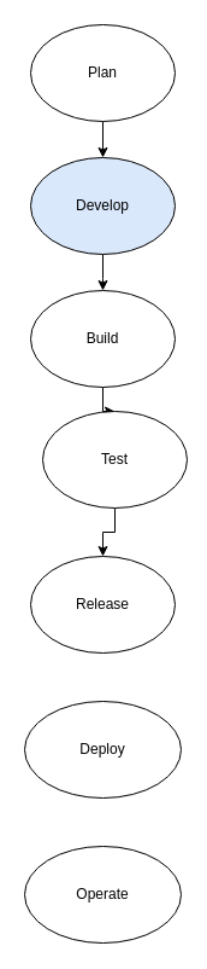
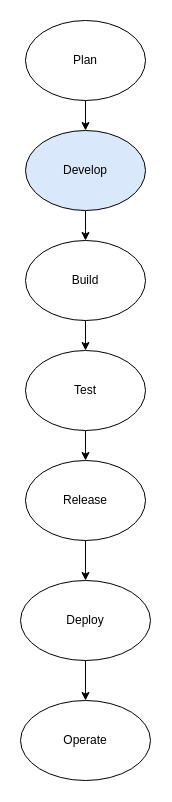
- <mxCell id="9" value="Test" style="ellipse;whiteSpace=wrap;html=1;" vertex="1" parent="1"><mxGeometry x="35" y="340" width="120" height="80" as="geometry" /></mxCell>
+ <mxCell id="9" value="Test" style="ellipse;whiteSpace=wrap;html=1;" vertex="1" parent="1"><mxGeometry x="25" y="350" width="120" height="80" as="geometry" /></mxCell>
+ <mxCell id="10" value="" style="edgeStyle=orthogonalEdgeStyle;rounded=0;orthogonalLoop=1;jettySize=auto;html=1;" edge="1" parent="1" source="11" target="13"><mxGeometry relative="1" as="geometry" /></mxCell>
+ <mxCell id="12" value="" style="edgeStyle=orthogonalEdgeStyle;rounded=0;orthogonalLoop=1;jettySize=auto;html=1;" edge="1" parent="1" source="13" target="14"><mxGeometry relative="1" as="geometry" /></mxCell>
